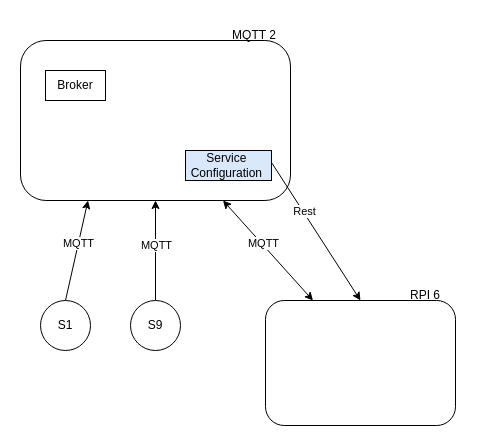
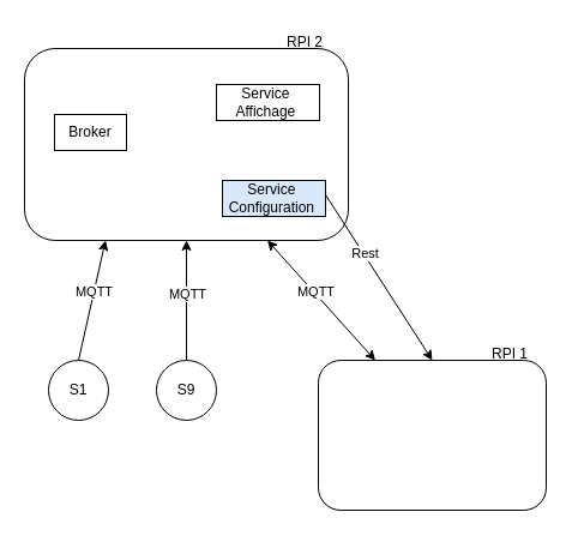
- <mxCell id="11" value="MQTT 2" style="text;html=1;strokeColor=none;fillColor=none;align=center;verticalAlign=middle;whiteSpace=wrap;rounded=0;" vertex="1" parent="1"><mxGeometry x="224" y="20" width="60" height="30" as="geometry" /></mxCell>
+ <mxCell id="11" value="RPI 2" style="text;html=1;strokeColor=none;fillColor=none;align=center;verticalAlign=middle;whiteSpace=wrap;rounded=0;" vertex="1" parent="1"><mxGeometry x="224" y="20" width="60" height="30" as="geometry" /></mxCell>
- <mxCell id="14" value="Broker" style="rounded=0;whiteSpace=wrap;html=1;" vertex="1" parent="1"><mxGeometry x="45" y="70" width="60" height="30" as="geometry" /></mxCell>
+ <mxCell id="14" value="Broker" style="rounded=0;whiteSpace=wrap;html=1;" vertex="1" parent="1"><mxGeometry x="45" y="95" width="60" height="30" as="geometry" /></mxCell>
+ <mxCell id="18" value="Service&amp;nbsp;&lt;br&gt;Affichage&amp;nbsp;" style="rounded=0;whiteSpace=wrap;html=1;" vertex="1" parent="1"><mxGeometry x="180" y="70" width="86" height="30" as="geometry" /></mxCell>
- <mxCell id="13" value="RPI 6" style="text;html=1;strokeColor=none;fillColor=none;align=center;verticalAlign=middle;whiteSpace=wrap;rounded=0;" vertex="1" parent="1"><mxGeometry x="395" y="280" width="60" height="30" as="geometry" /></mxCell>
+ <mxCell id="13" value="RPI 1" style="text;html=1;strokeColor=none;fillColor=none;align=center;verticalAlign=middle;whiteSpace=wrap;rounded=0;" vertex="1" parent="1"><mxGeometry x="395" y="280" width="60" height="30" as="geometry" /></mxCell>
